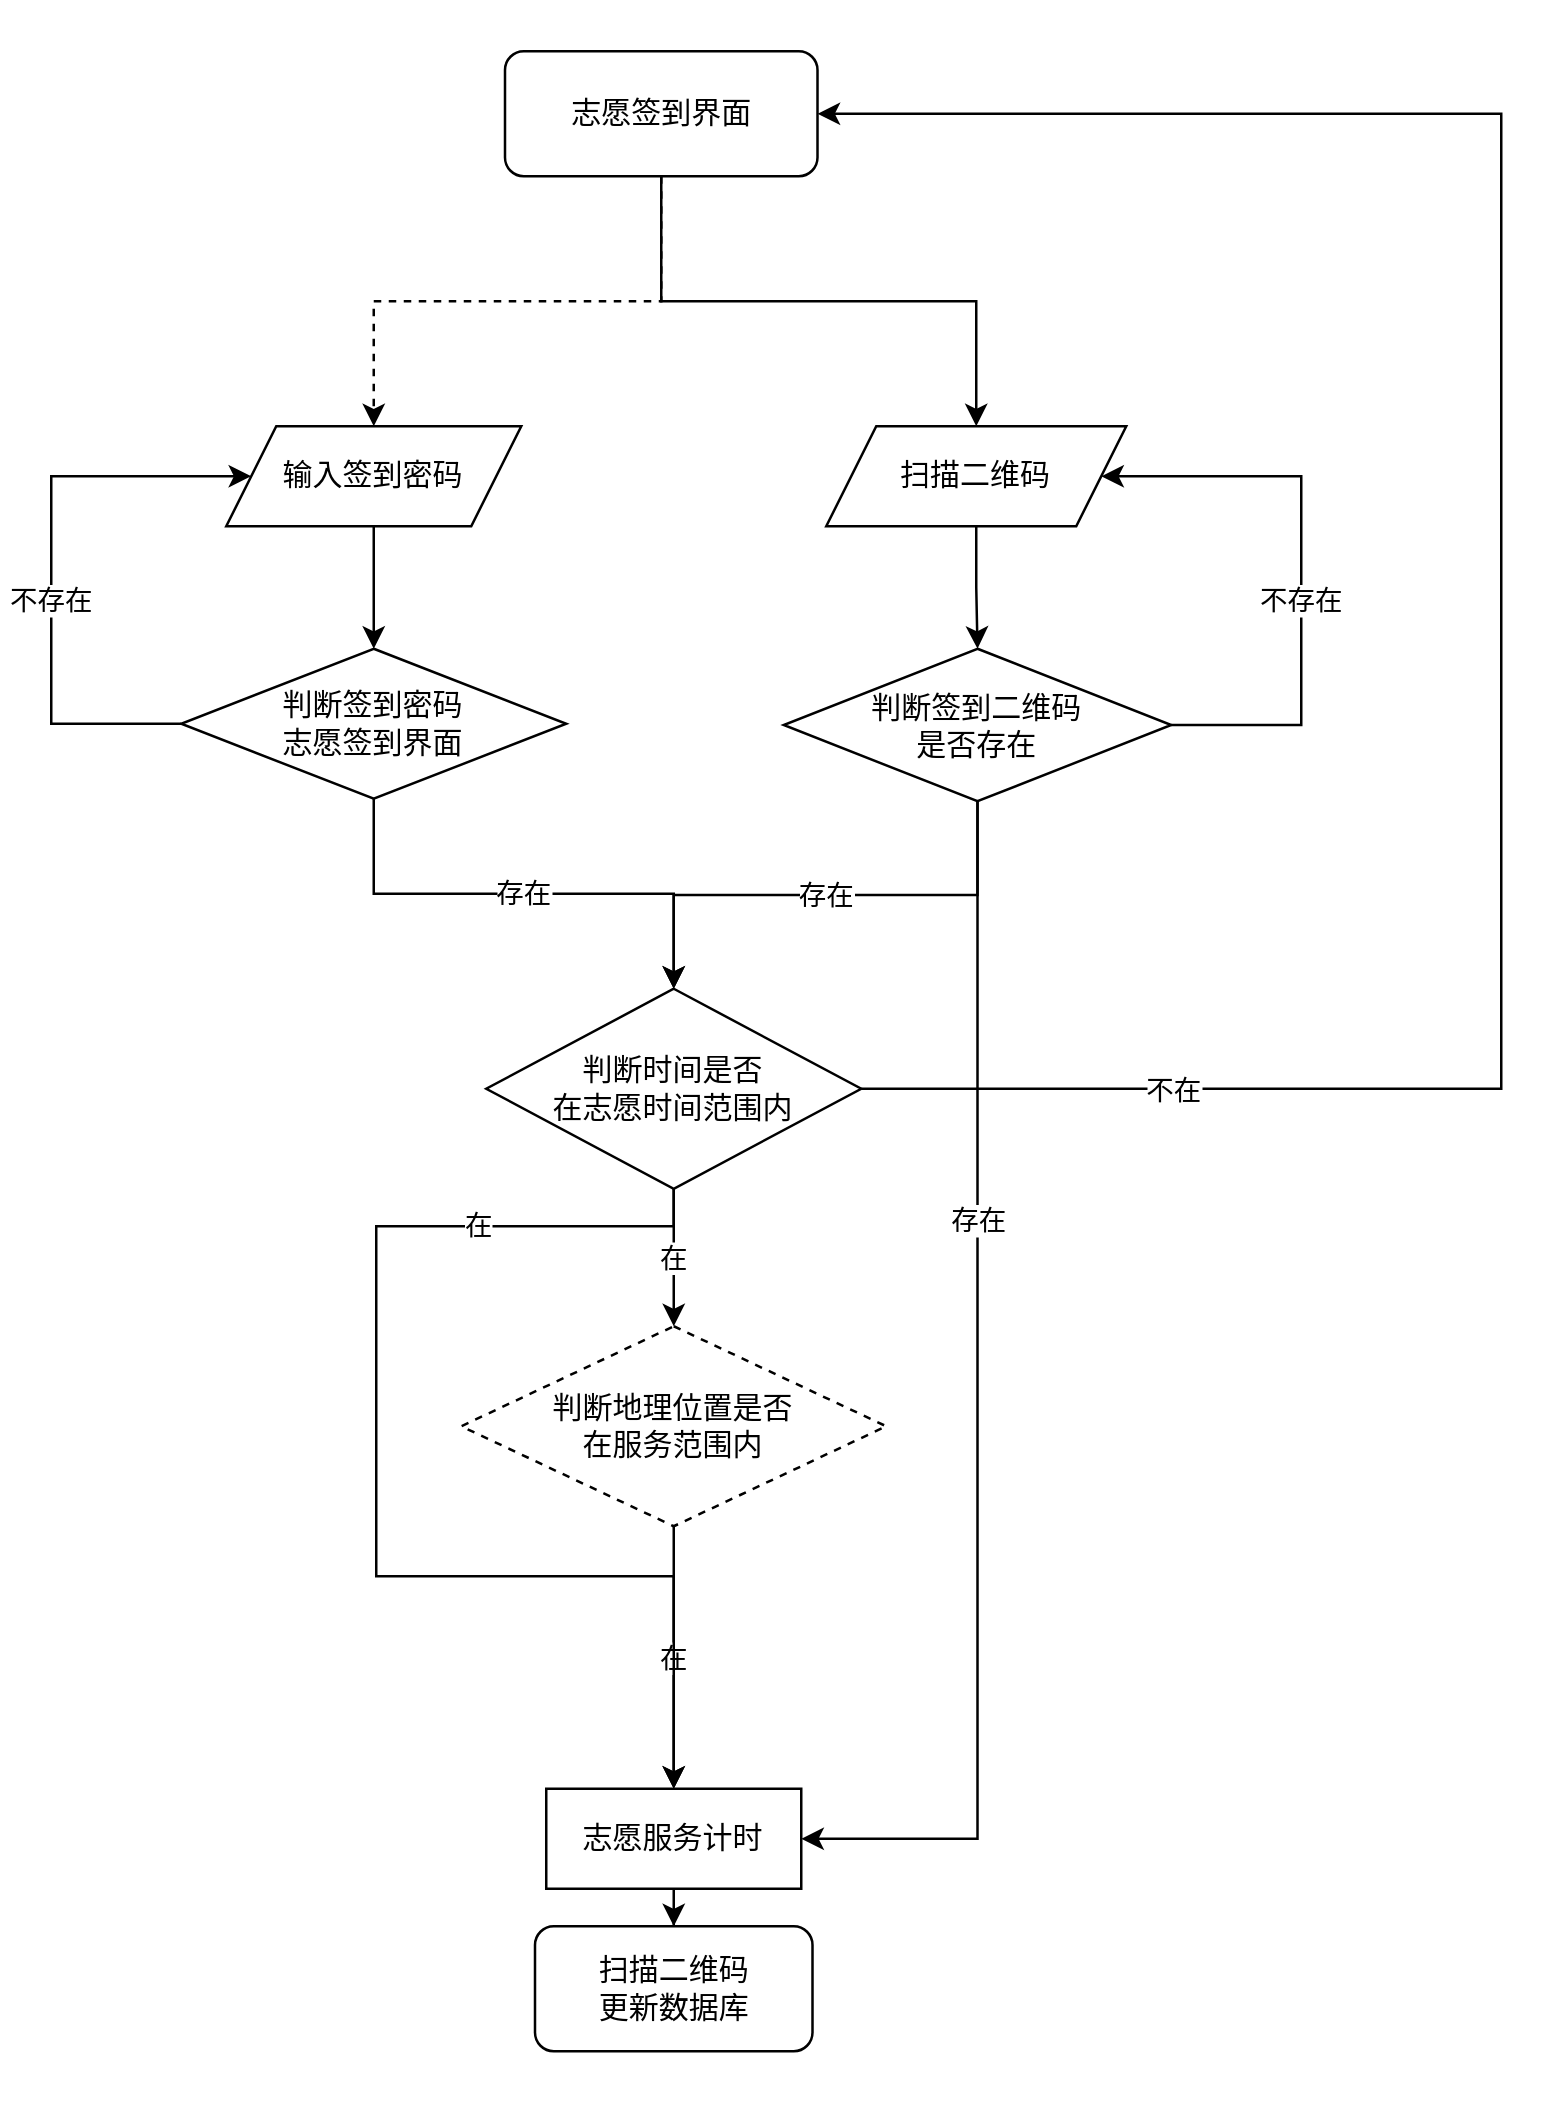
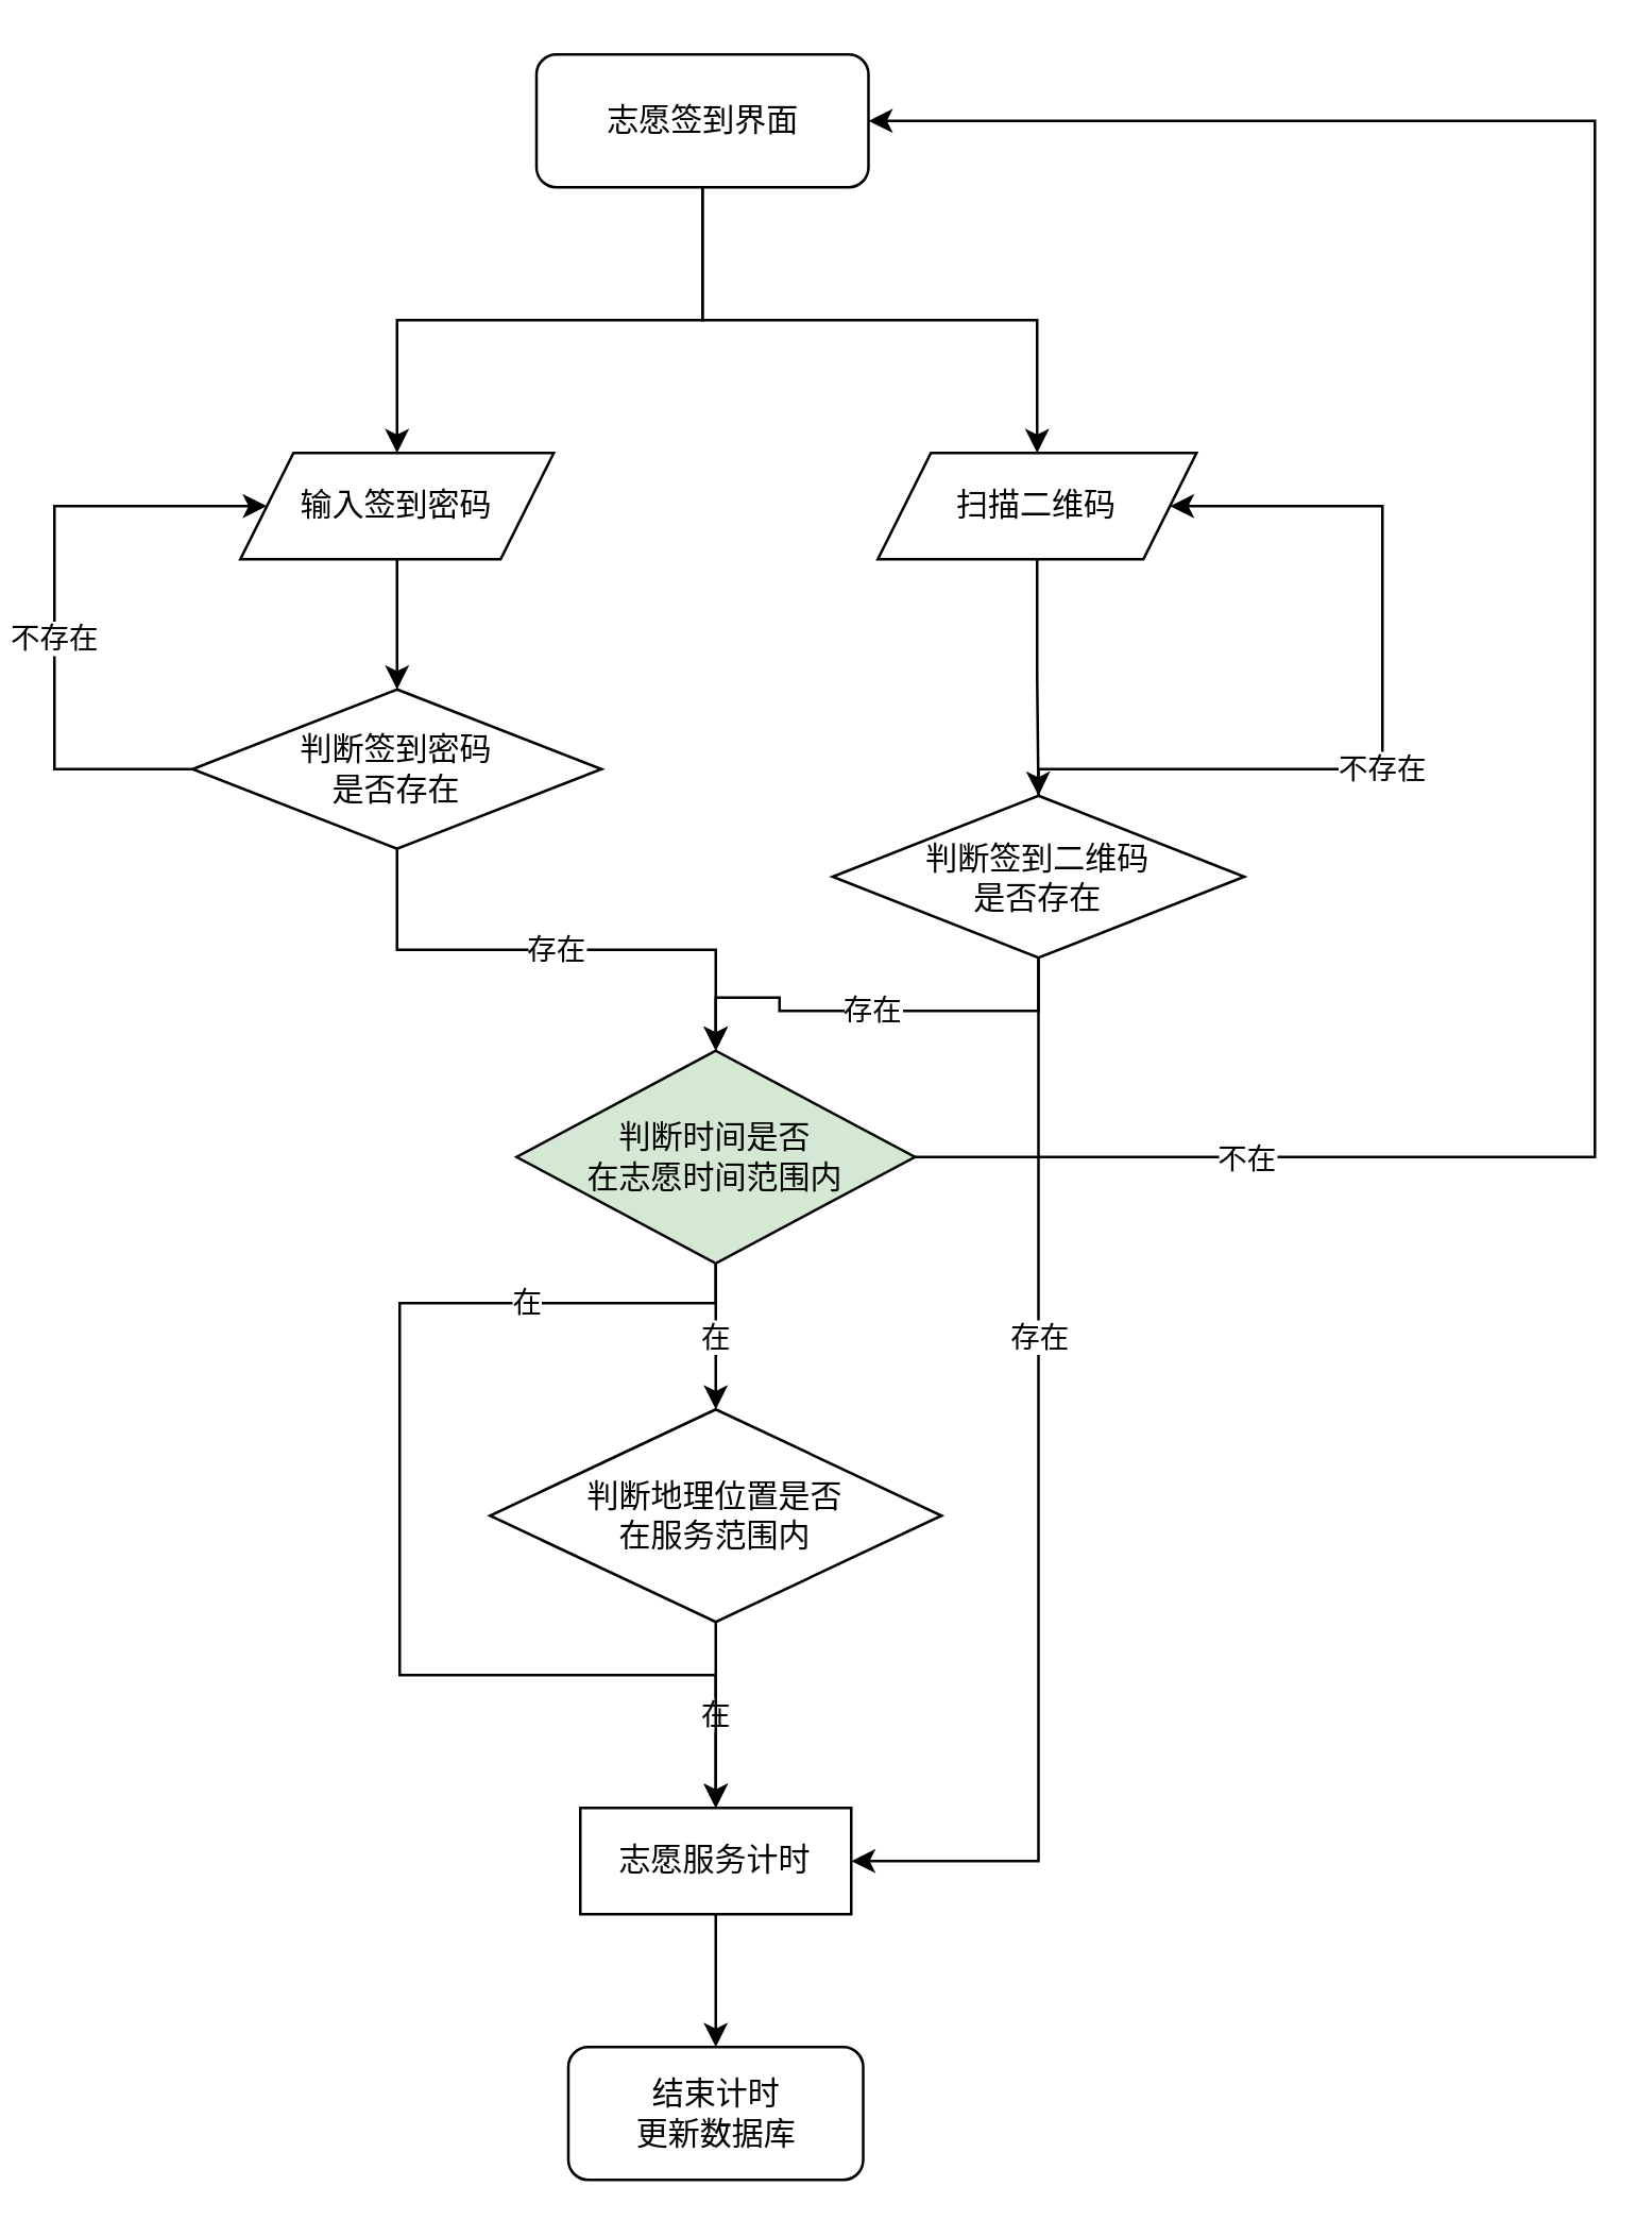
- <mxCell id="8" style="edgeStyle=orthogonalEdgeStyle;rounded=0;orthogonalLoop=1;jettySize=auto;html=1;entryX=0.5;entryY=0;entryDx=0;entryDy=0;dashed=1;" edge="1" parent="1" source="10" target="12"><mxGeometry relative="1" as="geometry" /></mxCell>
+ <mxCell id="8" style="edgeStyle=orthogonalEdgeStyle;rounded=0;orthogonalLoop=1;jettySize=auto;html=1;entryX=0.5;entryY=0;entryDx=0;entryDy=0;" edge="1" parent="1" source="10" target="12"><mxGeometry relative="1" as="geometry" /></mxCell>
- <mxCell id="18" value="判断签到密码&lt;br&gt;志愿签到界面" style="rhombus;whiteSpace=wrap;html=1;" vertex="1" parent="1"><mxGeometry x="72" y="259" width="154" height="60" as="geometry" /></mxCell>
+ <mxCell id="18" value="判断签到密码&lt;br&gt;是否存在" style="rhombus;whiteSpace=wrap;html=1;" vertex="1" parent="1"><mxGeometry x="72" y="259" width="154" height="60" as="geometry" /></mxCell>
- <mxCell id="23" value="判断签到二维码&lt;br&gt;是否存在" style="rhombus;whiteSpace=wrap;html=1;" vertex="1" parent="1"><mxGeometry x="313" y="259" width="155" height="61" as="geometry" /></mxCell>
+ <mxCell id="23" value="判断签到二维码&lt;br&gt;是否存在" style="rhombus;whiteSpace=wrap;html=1;" vertex="1" parent="1"><mxGeometry x="313" y="299" width="155" height="61" as="geometry" /></mxCell>
- <mxCell id="7" value="判断时间是否&lt;br&gt;在志愿时间范围内" style="rhombus;whiteSpace=wrap;html=1;" parent="1" vertex="1"><mxGeometry x="194" y="395" width="150" height="80" as="geometry" /></mxCell>
+ <mxCell id="7" value="判断时间是否&lt;br&gt;在志愿时间范围内" style="rhombus;whiteSpace=wrap;html=1;fillColor=#d5e8d4;" parent="1" vertex="1"><mxGeometry x="194" y="395" width="150" height="80" as="geometry" /></mxCell>
- <mxCell id="3" value="判断地理位置是否&lt;br&gt;在服务范围内" style="rhombus;whiteSpace=wrap;html=1;dashed=1;" parent="1" vertex="1"><mxGeometry x="184" y="530" width="170" height="80" as="geometry" /></mxCell>
+ <mxCell id="3" value="判断地理位置是否&lt;br&gt;在服务范围内" style="rhombus;whiteSpace=wrap;html=1;" parent="1" vertex="1"><mxGeometry x="184" y="530" width="170" height="80" as="geometry" /></mxCell>
- <mxCell id="25" value="志愿服务计时" style="rounded=0;whiteSpace=wrap;html=1;" vertex="1" parent="1"><mxGeometry x="218" y="715" width="102" height="40" as="geometry" /></mxCell>
+ <mxCell id="25" value="志愿服务计时" style="rounded=0;whiteSpace=wrap;html=1;" vertex="1" parent="1"><mxGeometry x="218" y="680" width="102" height="40" as="geometry" /></mxCell>
- <mxCell id="26" value="扫描二维码&lt;br&gt;更新数据库" style="rounded=1;whiteSpace=wrap;html=1;" vertex="1" parent="1"><mxGeometry x="213.5" y="770" width="111" height="50" as="geometry" /></mxCell>
+ <mxCell id="26" value="结束计时&lt;br&gt;更新数据库" style="rounded=1;whiteSpace=wrap;html=1;" vertex="1" parent="1"><mxGeometry x="213.5" y="770" width="111" height="50" as="geometry" /></mxCell>
